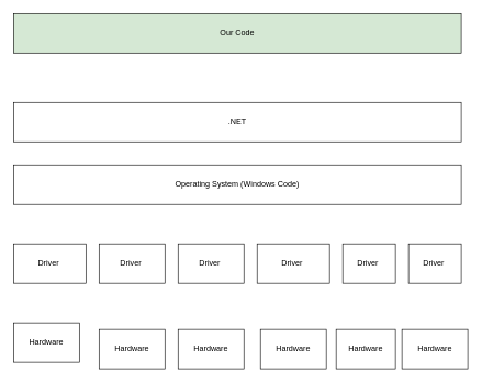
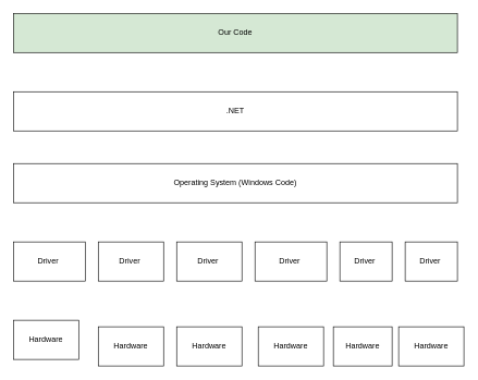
- <mxCell id="4" value=".NET" style="rounded=0;whiteSpace=wrap;html=1;" vertex="1" parent="1"><mxGeometry x="20" y="155" width="680" height="60" as="geometry" /></mxCell>
+ <mxCell id="4" value=".NET" style="rounded=0;whiteSpace=wrap;html=1;" vertex="1" parent="1"><mxGeometry x="20" y="140" width="680" height="60" as="geometry" /></mxCell>
